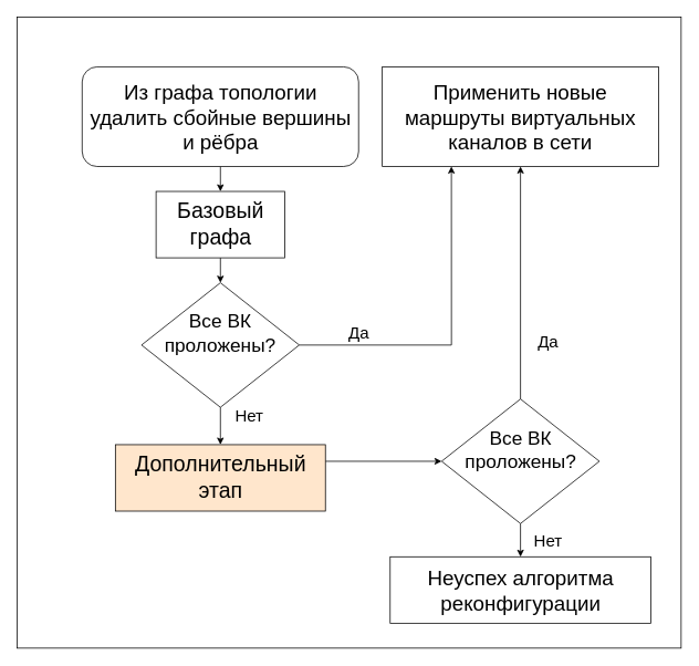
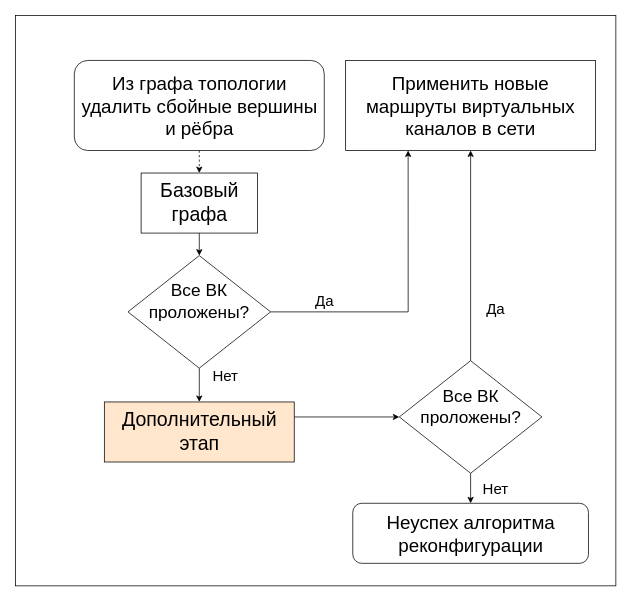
- <mxCell id="3" style="edgeStyle=orthogonalEdgeStyle;rounded=0;orthogonalLoop=1;jettySize=auto;html=1;exitX=0.5;exitY=1;exitDx=0;exitDy=0;entryX=0.5;entryY=0;entryDx=0;entryDy=0;fontSize=25;" parent="1" source="4" target="7" edge="1"><mxGeometry relative="1" as="geometry" /></mxCell>
+ <mxCell id="3" style="edgeStyle=orthogonalEdgeStyle;rounded=0;orthogonalLoop=1;jettySize=auto;html=1;exitX=0.5;exitY=1;exitDx=0;exitDy=0;entryX=0.5;entryY=0;entryDx=0;entryDy=0;fontSize=25;dashed=1;" parent="1" source="4" target="7" edge="1"><mxGeometry relative="1" as="geometry" /></mxCell>
- <mxCell id="17" value="Неуспех алгоритма реконфигурации" style="rounded=0;whiteSpace=wrap;html=1;fontSize=25;" parent="1" vertex="1"><mxGeometry x="469.5" y="670" width="314" height="80" as="geometry" /></mxCell>
+ <mxCell id="17" value="Неуспех алгоритма реконфигурации" style="whiteSpace=wrap;html=1;fontSize=25;rounded=1;" parent="1" vertex="1"><mxGeometry x="469.5" y="670" width="314" height="80" as="geometry" /></mxCell>
